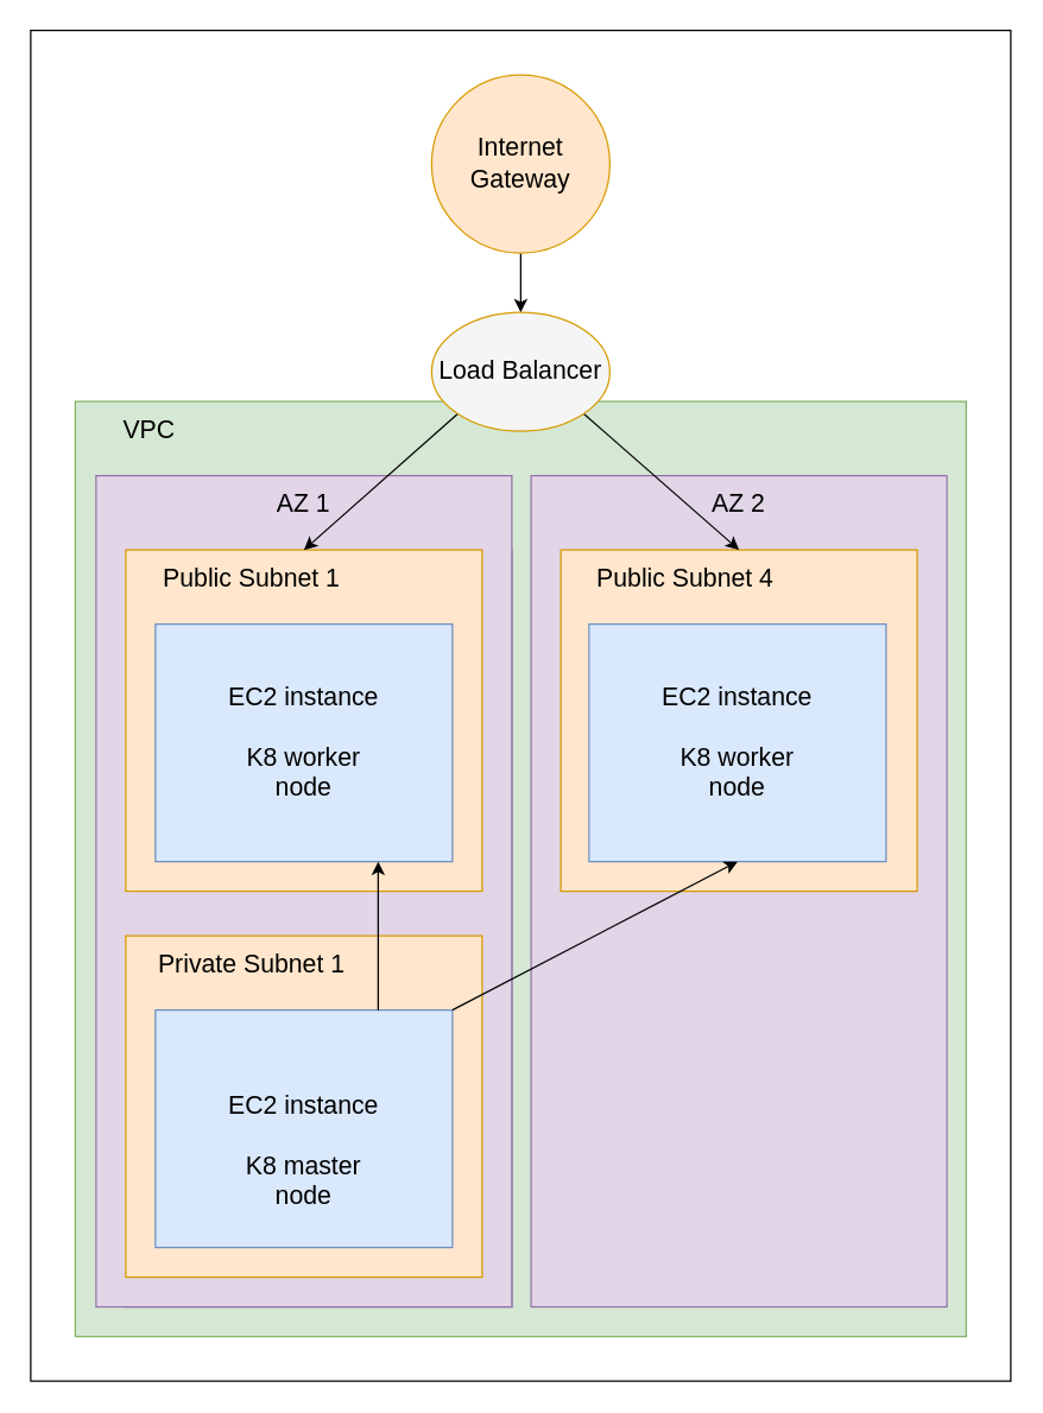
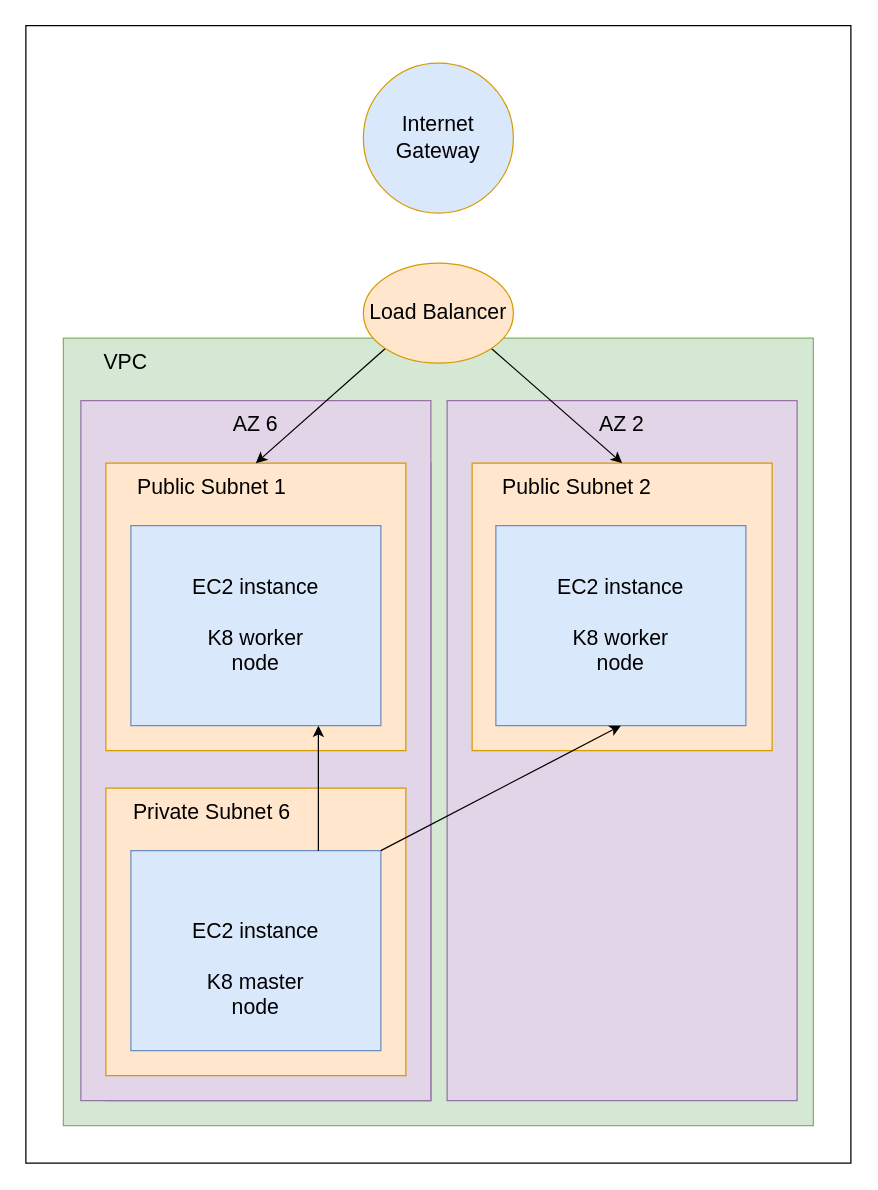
- <mxCell id="32" value="Internet Gateway" style="ellipse;whiteSpace=wrap;html=1;aspect=fixed;fontSize=17;fillColor=#ffe6cc;strokeColor=#d79b00;" parent="1" vertex="1"><mxGeometry x="290" y="50" width="120" height="120" as="geometry" /></mxCell>
+ <mxCell id="32" value="Internet Gateway" style="ellipse;whiteSpace=wrap;html=1;aspect=fixed;fontSize=17;fillColor=#dae8fc;strokeColor=#d79b00;" parent="1" vertex="1"><mxGeometry x="290" y="50" width="120" height="120" as="geometry" /></mxCell>
- <mxCell id="31" style="edgeStyle=none;rounded=0;orthogonalLoop=1;jettySize=auto;html=1;exitX=0.5;exitY=1;exitDx=0;exitDy=0;entryX=0.5;entryY=0;entryDx=0;entryDy=0;fontSize=17;" parent="1" source="32" target="30" edge="1"><mxGeometry relative="1" as="geometry" /></mxCell>
- <mxCell id="30" value="Load Balancer" style="ellipse;whiteSpace=wrap;html=1;fontSize=17;fillColor=#f5f5f5;strokeColor=#d79b00;" parent="1" vertex="1"><mxGeometry x="290" y="210" width="120" height="80" as="geometry" /></mxCell>
+ <mxCell id="30" value="Load Balancer" style="ellipse;whiteSpace=wrap;html=1;fontSize=17;fillColor=#ffe6cc;strokeColor=#d79b00;" parent="1" vertex="1"><mxGeometry x="290" y="210" width="120" height="80" as="geometry" /></mxCell>
- <mxCell id="16" value="AZ 1" style="text;html=1;strokeColor=none;fillColor=none;align=center;verticalAlign=middle;whiteSpace=wrap;rounded=0;fontSize=17;" parent="14" vertex="1"><mxGeometry x="120" y="10" width="40" height="20" as="geometry" /></mxCell>
+ <mxCell id="16" value="AZ 6" style="text;html=1;strokeColor=none;fillColor=none;align=center;verticalAlign=middle;whiteSpace=wrap;rounded=0;fontSize=17;" parent="14" vertex="1"><mxGeometry x="120" y="10" width="40" height="20" as="geometry" /></mxCell>
- <mxCell id="9" value="Public Subnet 4" style="text;html=1;strokeColor=none;fillColor=none;align=center;verticalAlign=middle;whiteSpace=wrap;rounded=0;fontSize=17;" parent="5" vertex="1"><mxGeometry x="29" y="60" width="150" height="20" as="geometry" /></mxCell>
+ <mxCell id="9" value="Public Subnet 2" style="text;html=1;strokeColor=none;fillColor=none;align=center;verticalAlign=middle;whiteSpace=wrap;rounded=0;fontSize=17;" parent="5" vertex="1"><mxGeometry x="29" y="60" width="150" height="20" as="geometry" /></mxCell>
- <mxCell id="23" value="Private Subnet 1" style="text;html=1;strokeColor=none;fillColor=none;align=center;verticalAlign=middle;whiteSpace=wrap;rounded=0;fontSize=17;" parent="21" vertex="1"><mxGeometry x="10" y="10" width="150" height="20" as="geometry" /></mxCell>
+ <mxCell id="23" value="Private Subnet 6" style="text;html=1;strokeColor=none;fillColor=none;align=center;verticalAlign=middle;whiteSpace=wrap;rounded=0;fontSize=17;" parent="21" vertex="1"><mxGeometry x="10" y="10" width="150" height="20" as="geometry" /></mxCell>
